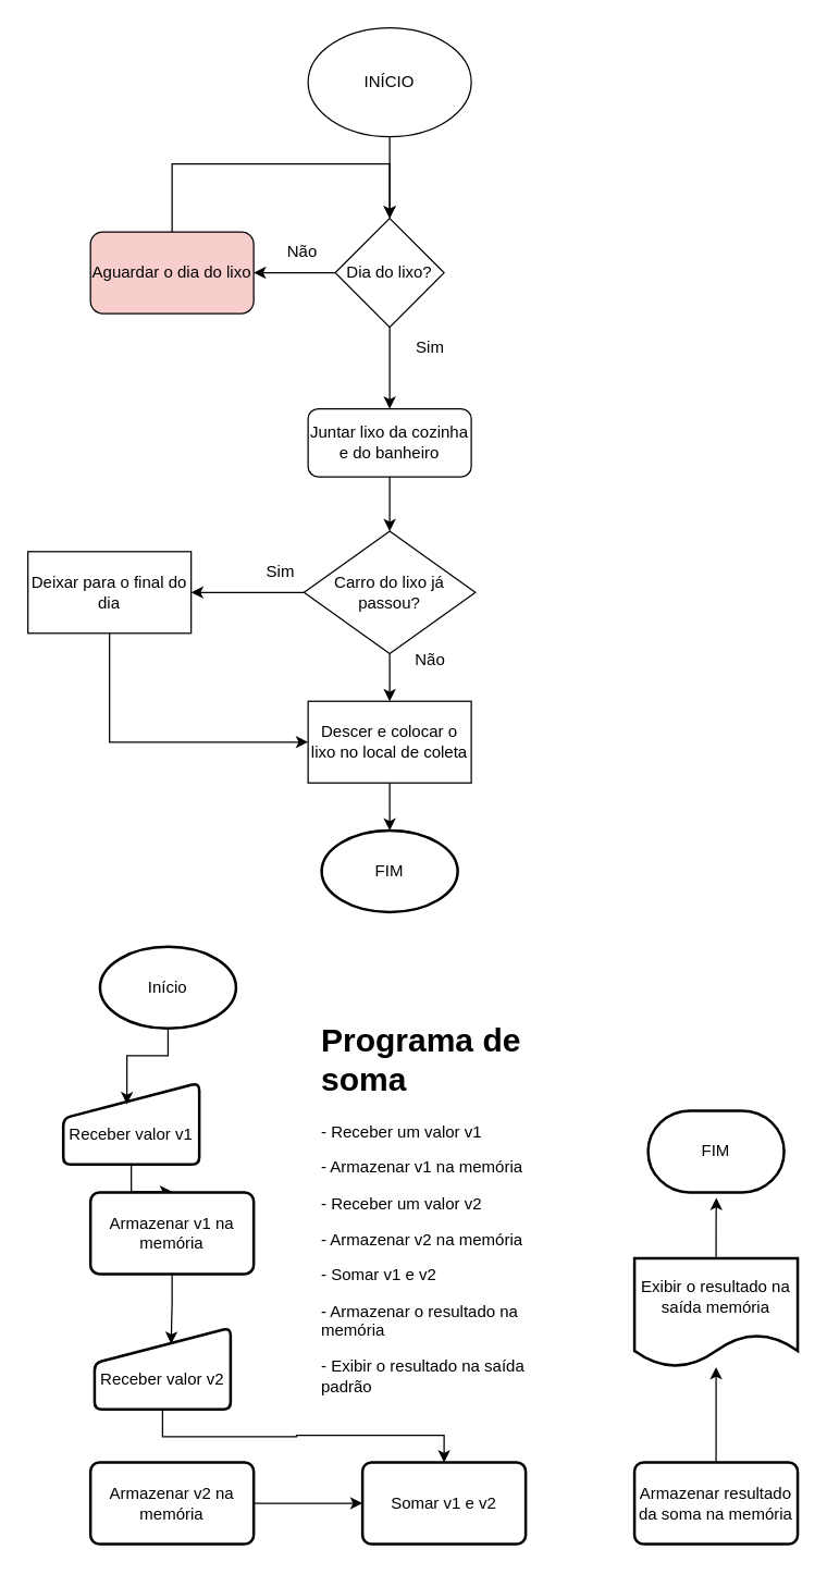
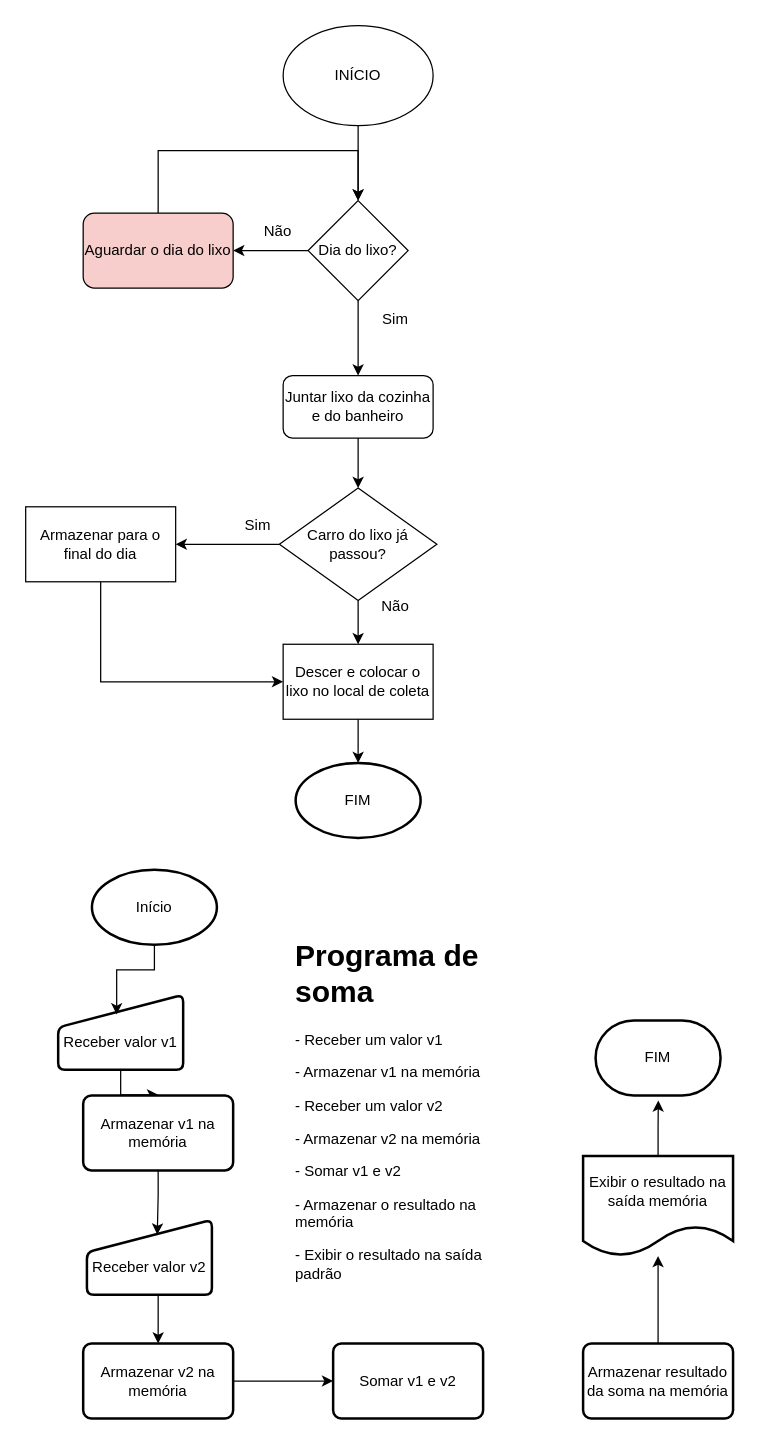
- <mxCell id="20" value="Deixar para o final do dia" style="whiteSpace=wrap;html=1;" vertex="1" parent="1"><mxGeometry x="20" y="405" width="120" height="60" as="geometry" /></mxCell>
+ <mxCell id="20" value="Armazenar para o final do dia" style="whiteSpace=wrap;html=1;" vertex="1" parent="1"><mxGeometry x="20" y="405" width="120" height="60" as="geometry" /></mxCell>
- <mxCell id="29" style="edgeStyle=orthogonalEdgeStyle;rounded=0;orthogonalLoop=1;jettySize=auto;html=1;exitX=0.5;exitY=1;exitDx=0;exitDy=0;" edge="1" parent="1" source="30" target="33"><mxGeometry relative="1" as="geometry" /></mxCell>
+ <mxCell id="29" style="edgeStyle=orthogonalEdgeStyle;rounded=0;orthogonalLoop=1;jettySize=auto;html=1;exitX=0.5;exitY=1;exitDx=0;exitDy=0;entryX=0.5;entryY=0;entryDx=0;entryDy=0;" edge="1" parent="1" source="30" target="32"><mxGeometry relative="1" as="geometry" /></mxCell>
